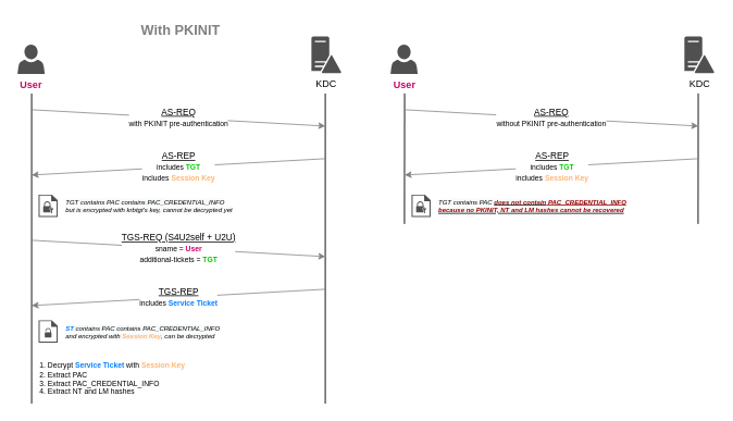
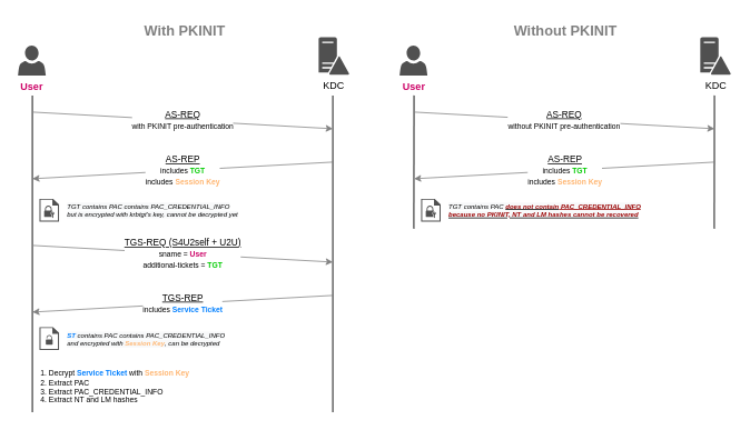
+ <mxCell id="27" value="Without PKINIT" style="text;html=1;strokeColor=none;fillColor=none;align=center;verticalAlign=middle;whiteSpace=wrap;rounded=0;fontSize=17;fontColor=#808080;fontStyle=1" parent="1" vertex="1"><mxGeometry x="612" y="20" width="130" height="34" as="geometry" /></mxCell>
